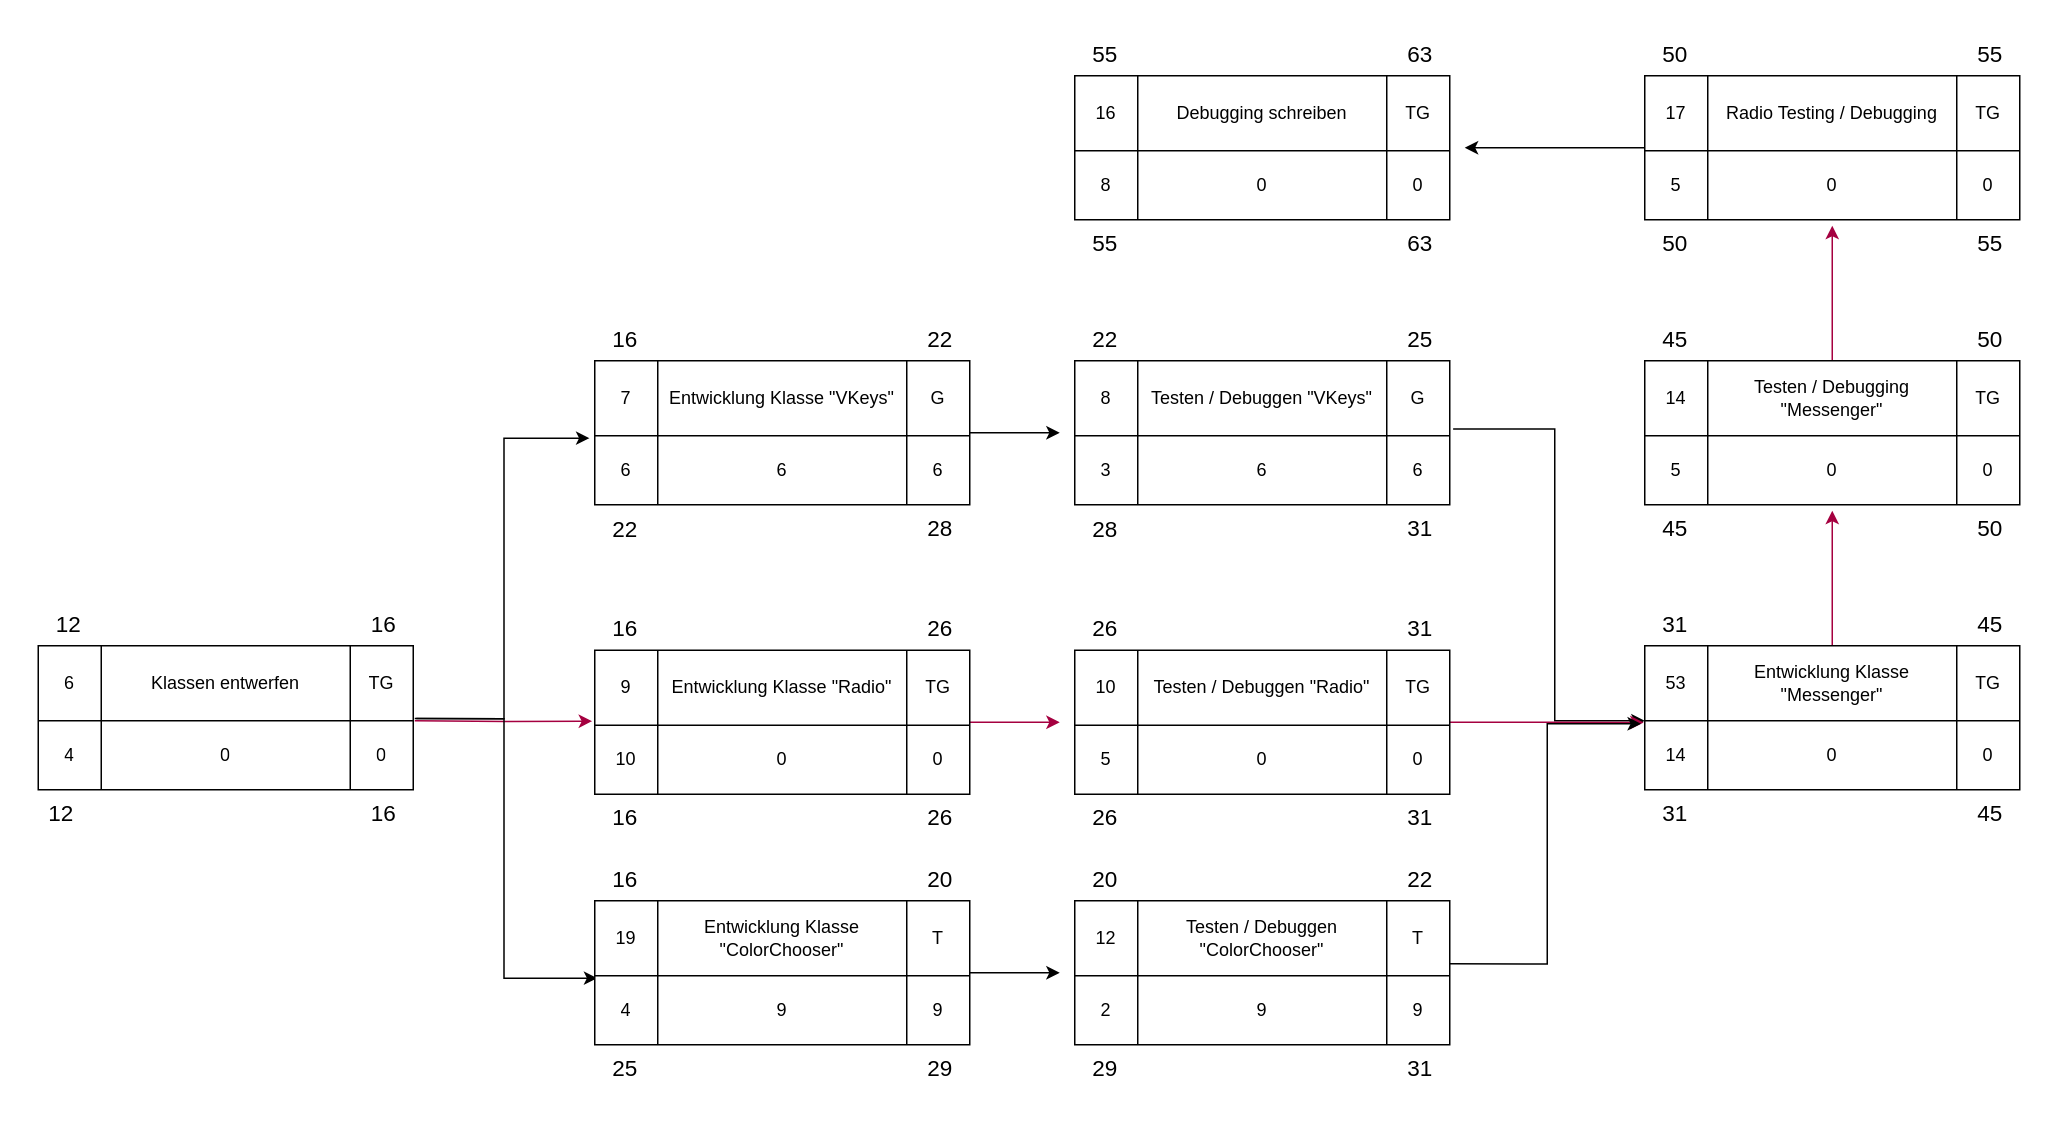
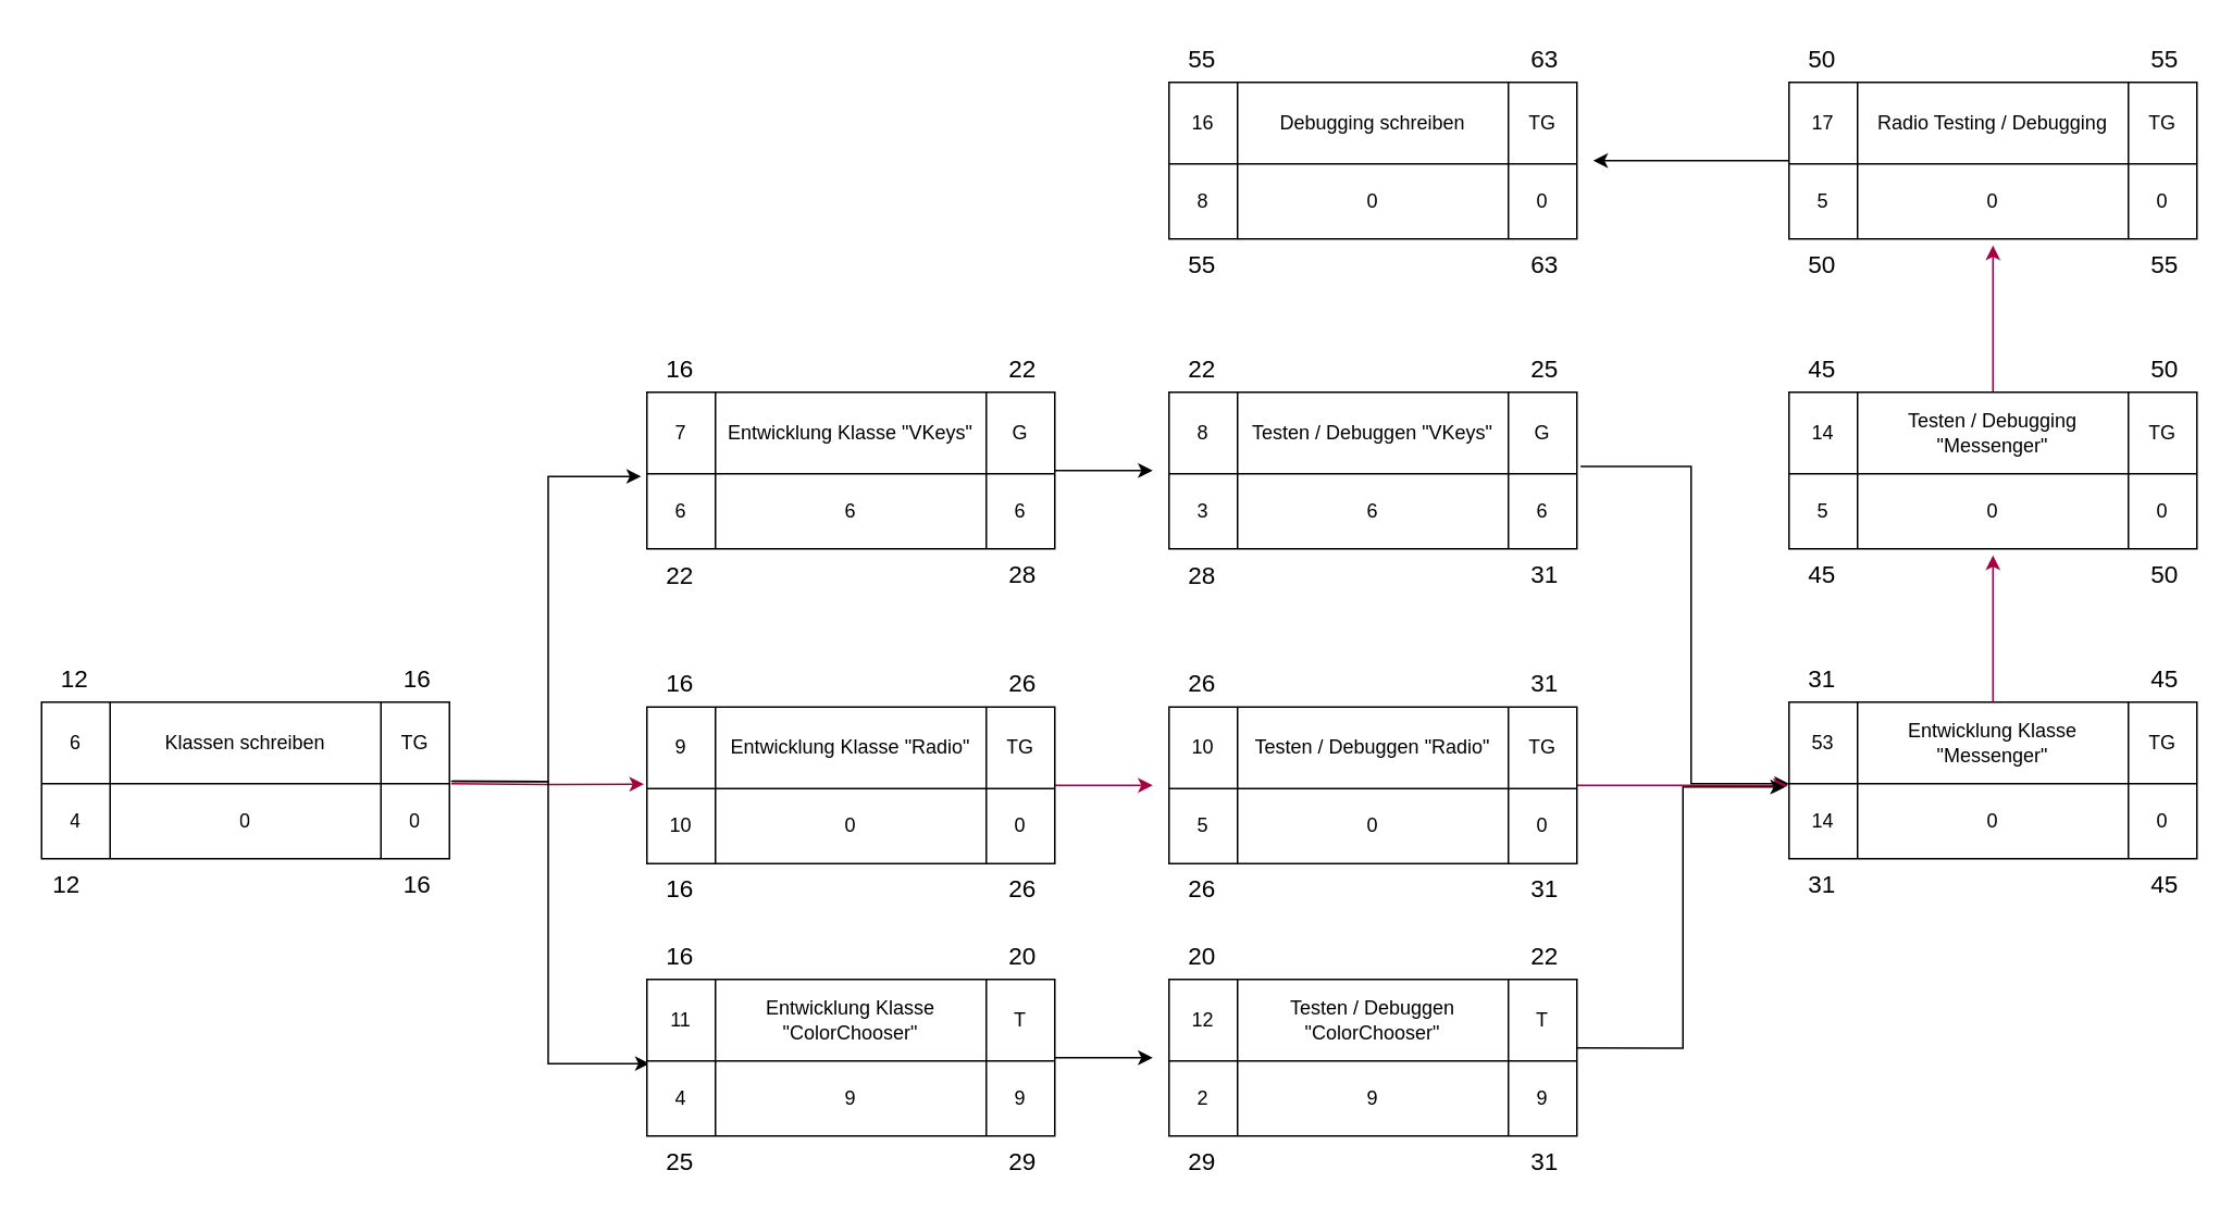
- <mxCell id="8" value="Klassen entwerfen" style="shape=partialRectangle;html=1;whiteSpace=wrap;connectable=0;fillColor=none;top=0;left=0;bottom=0;right=0;overflow=hidden;labelBackgroundColor=none;" parent="6" vertex="1"><mxGeometry x="42" width="166" height="50" as="geometry"><mxRectangle width="166" height="50" as="alternateBounds" /></mxGeometry></mxCell>
+ <mxCell id="8" value="Klassen schreiben" style="shape=partialRectangle;html=1;whiteSpace=wrap;connectable=0;fillColor=none;top=0;left=0;bottom=0;right=0;overflow=hidden;labelBackgroundColor=none;" parent="6" vertex="1"><mxGeometry x="42" width="166" height="50" as="geometry"><mxRectangle width="166" height="50" as="alternateBounds" /></mxGeometry></mxCell>
- <mxCell id="35" value="19" style="shape=partialRectangle;html=1;whiteSpace=wrap;connectable=0;fillColor=none;top=0;left=0;bottom=0;right=0;overflow=hidden;labelBackgroundColor=none;" parent="34" vertex="1"><mxGeometry width="42" height="50" as="geometry"><mxRectangle width="42" height="50" as="alternateBounds" /></mxGeometry></mxCell>
+ <mxCell id="35" value="11" style="shape=partialRectangle;html=1;whiteSpace=wrap;connectable=0;fillColor=none;top=0;left=0;bottom=0;right=0;overflow=hidden;labelBackgroundColor=none;" parent="34" vertex="1"><mxGeometry width="42" height="50" as="geometry"><mxRectangle width="42" height="50" as="alternateBounds" /></mxGeometry></mxCell>
